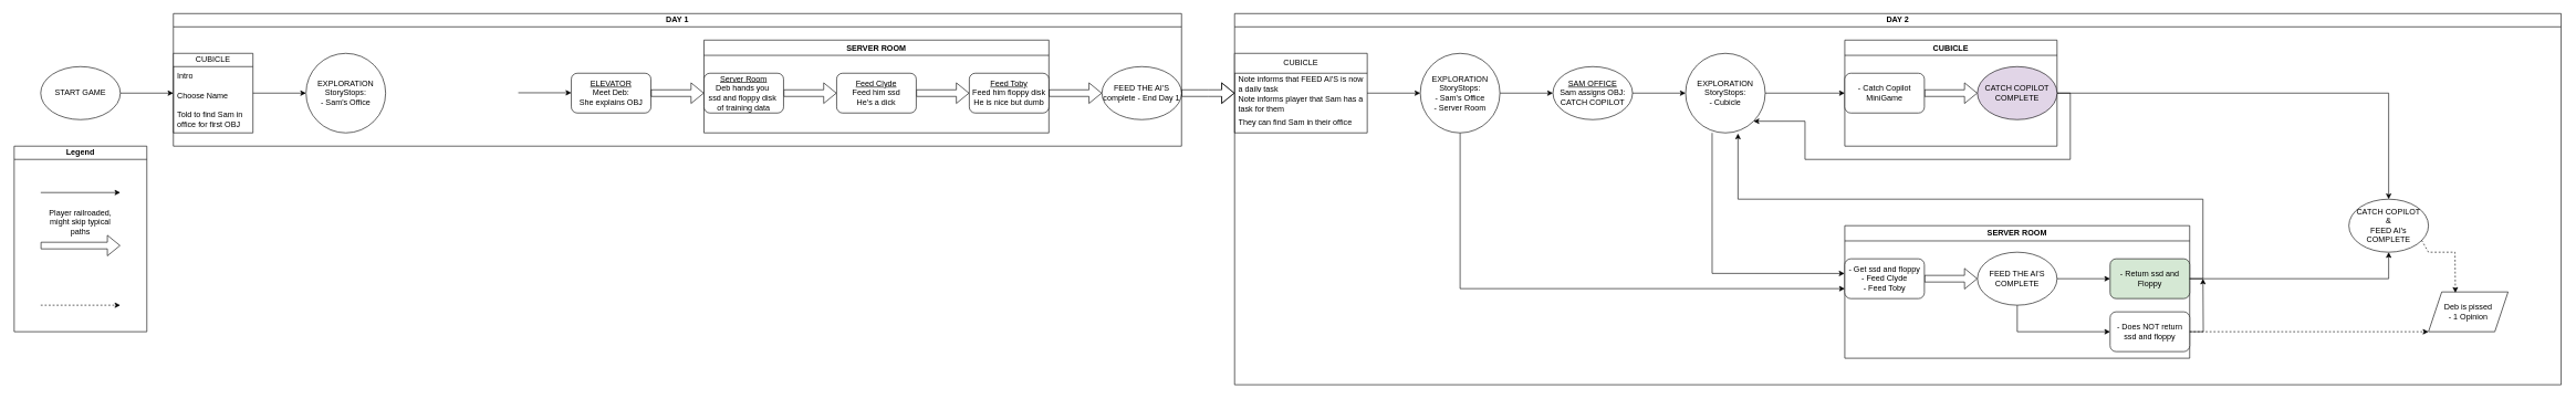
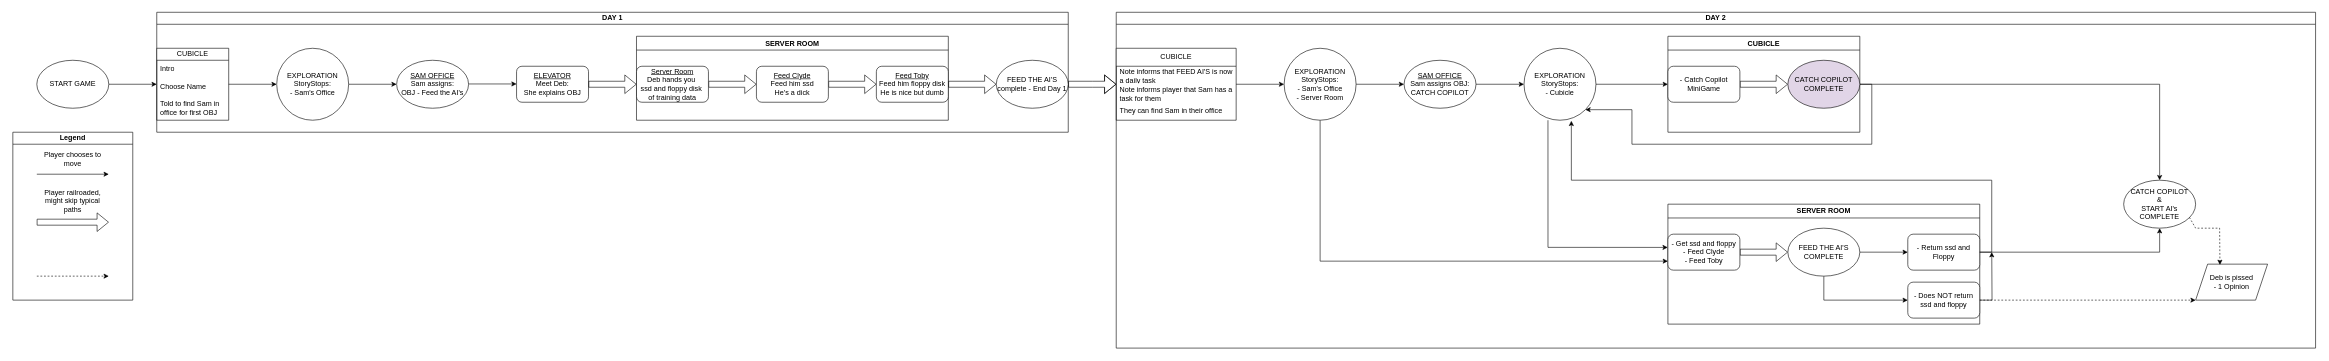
+ <mxCell id="14" value="" style="edgeStyle=orthogonalEdgeStyle;rounded=0;orthogonalLoop=1;jettySize=auto;html=1;" edge="1" parent="8" source="15" target="27"><mxGeometry relative="1" as="geometry" /></mxCell>
+ <mxCell id="27" value="&lt;div&gt;&lt;span style=&quot;background-color: initial;&quot;&gt;&lt;u&gt;SAM OFFICE&lt;/u&gt;&lt;/span&gt;&lt;/div&gt;&lt;div&gt;&lt;span style=&quot;background-color: initial;&quot;&gt;Sam assigns:&lt;/span&gt;&lt;br&gt;&lt;/div&gt;&lt;div&gt;OBJ - Feed the AI's&lt;/div&gt;" style="ellipse;whiteSpace=wrap;html=1;" vertex="1" parent="8"><mxGeometry x="400" y="80" width="120" height="80" as="geometry" /></mxCell>
+ <mxCell id="5" value="Player chooses to move" style="text;html=1;align=center;verticalAlign=middle;whiteSpace=wrap;rounded=0;" vertex="1" parent="2"><mxGeometry x="40" y="30" width="120" height="30" as="geometry" /></mxCell>
- <mxCell id="57" value="CATCH COPILOT&lt;div&gt;&amp;amp;&lt;/div&gt;&lt;div&gt;FEED AI's&lt;/div&gt;&lt;div&gt;COMPLETE&lt;/div&gt;" style="ellipse;whiteSpace=wrap;html=1;" vertex="1" parent="28"><mxGeometry x="1680" y="280" width="120" height="80" as="geometry" /></mxCell>
+ <mxCell id="57" value="CATCH COPILOT&lt;div&gt;&amp;amp;&lt;/div&gt;&lt;div&gt;START AI's&lt;/div&gt;&lt;div&gt;COMPLETE&lt;/div&gt;" style="ellipse;whiteSpace=wrap;html=1;" vertex="1" parent="28"><mxGeometry x="1680" y="280" width="120" height="80" as="geometry" /></mxCell>
- <mxCell id="47" value="- Return ssd and Floppy" style="rounded=1;whiteSpace=wrap;html=1;fillColor=#d5e8d4;" vertex="1" parent="41"><mxGeometry x="400" y="50" width="120" height="60" as="geometry" /></mxCell>
+ <mxCell id="47" value="- Return ssd and Floppy" style="rounded=1;whiteSpace=wrap;html=1;" vertex="1" parent="41"><mxGeometry x="400" y="50" width="120" height="60" as="geometry" /></mxCell>
